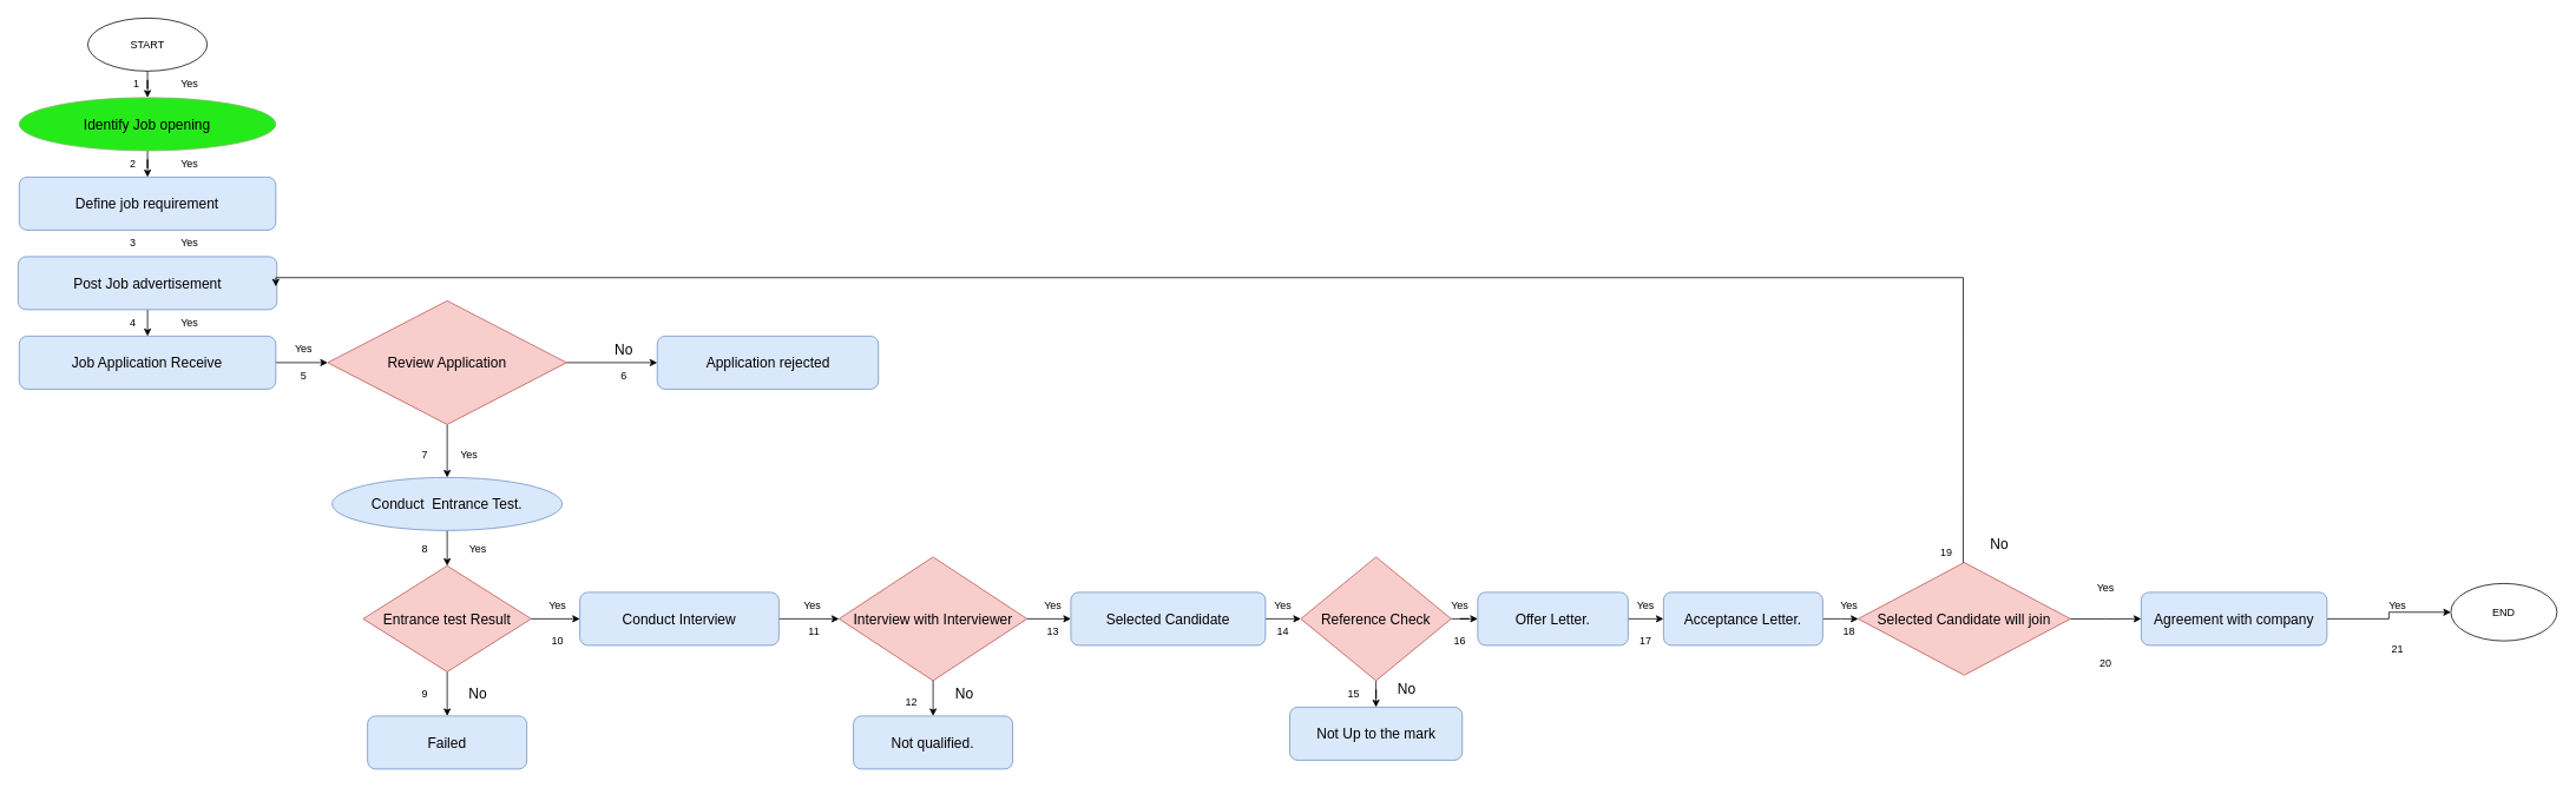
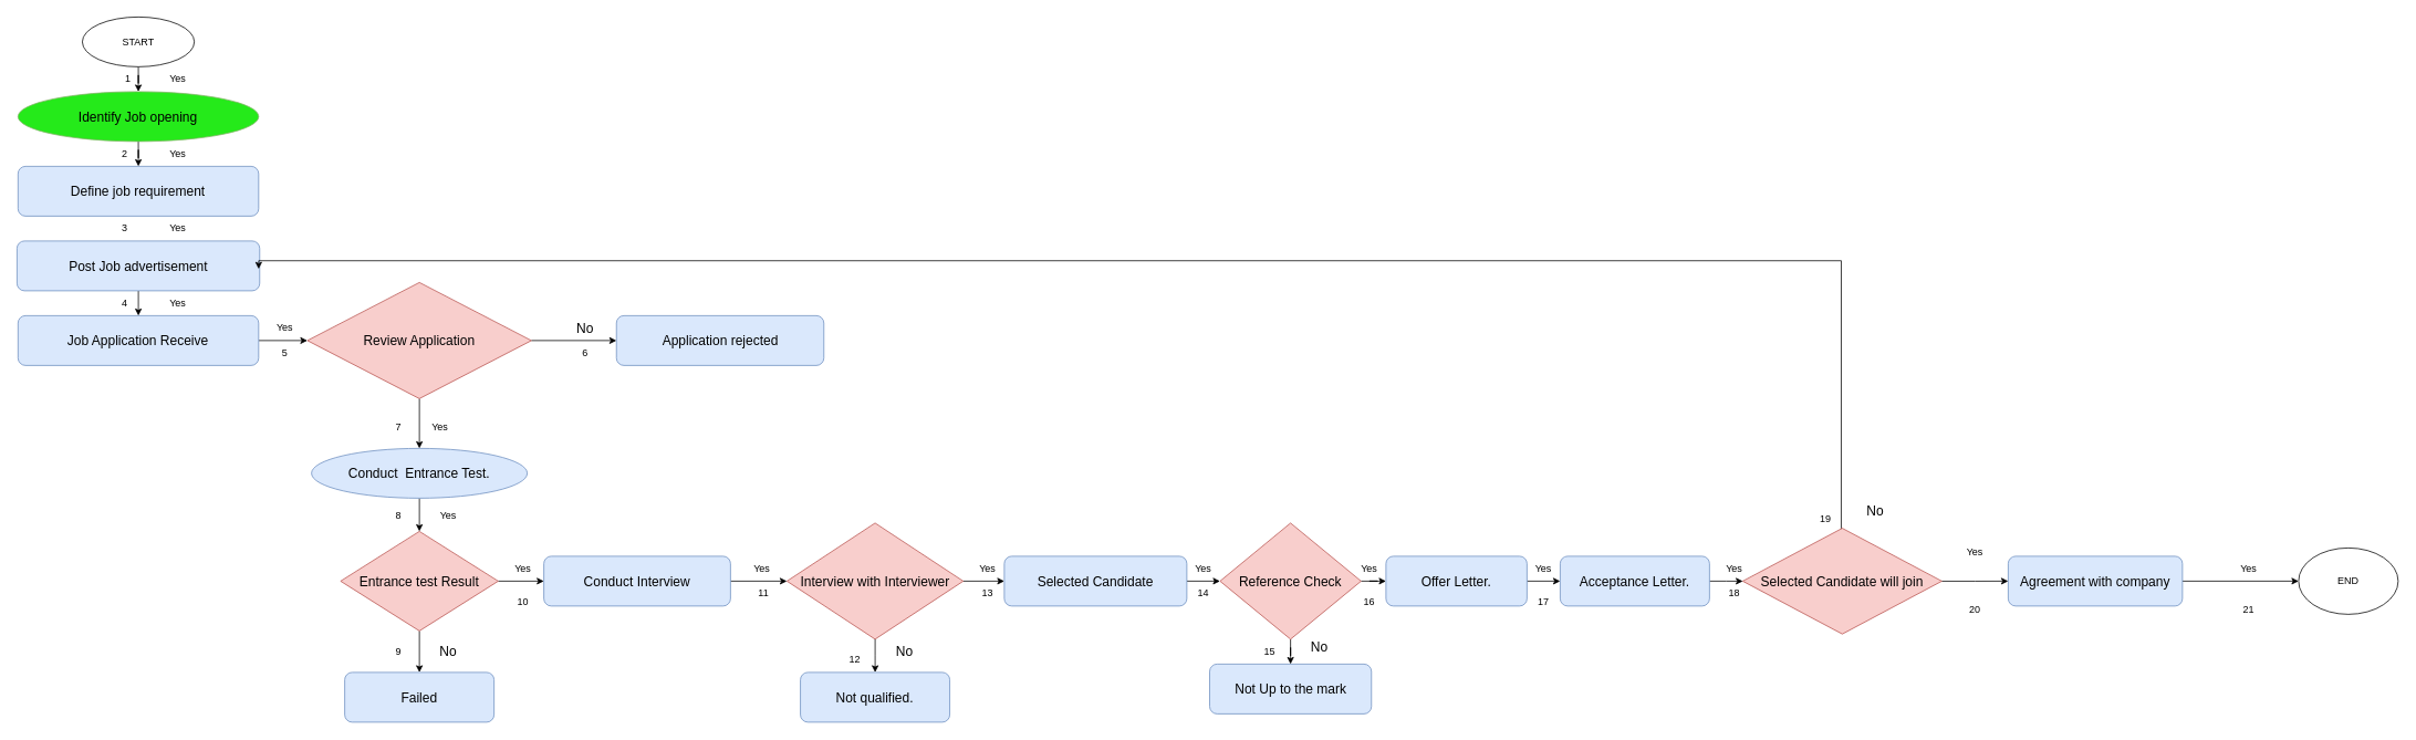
- <mxCell id="45" value="END" style="ellipse;whiteSpace=wrap;html=1;" parent="1" vertex="1"><mxGeometry x="2770" y="660" width="120" height="65" as="geometry" /></mxCell>
+ <mxCell id="45" value="END" style="ellipse;whiteSpace=wrap;html=1;" parent="1" vertex="1"><mxGeometry x="2770" y="660" width="120" height="80" as="geometry" /></mxCell>
- <mxCell id="80" value="20" style="text;html=1;strokeColor=none;fillColor=none;align=center;verticalAlign=middle;whiteSpace=wrap;rounded=0;" parent="1" vertex="1"><mxGeometry x="2350" y="735" width="60" height="30" as="geometry" /></mxCell>
+ <mxCell id="80" value="20" style="text;html=1;strokeColor=none;fillColor=none;align=center;verticalAlign=middle;whiteSpace=wrap;rounded=0;" parent="1" vertex="1"><mxGeometry x="2350" y="720" width="60" height="30" as="geometry" /></mxCell>
